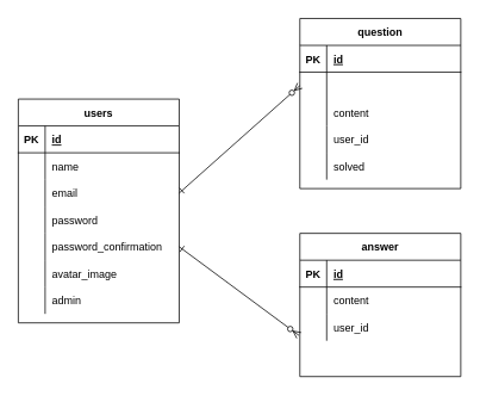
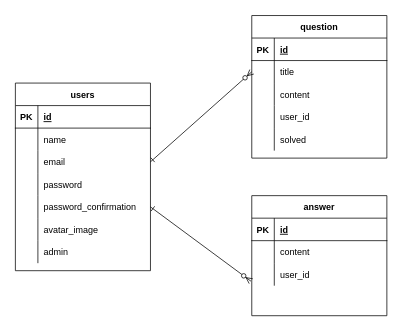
+ <mxCell id="30" value="title" style="shape=partialRectangle;connectable=0;fillColor=none;top=0;left=0;bottom=0;right=0;align=left;spacingLeft=6;overflow=hidden;" parent="28" vertex="1"><mxGeometry x="30" width="150" height="30" as="geometry" /></mxCell>
